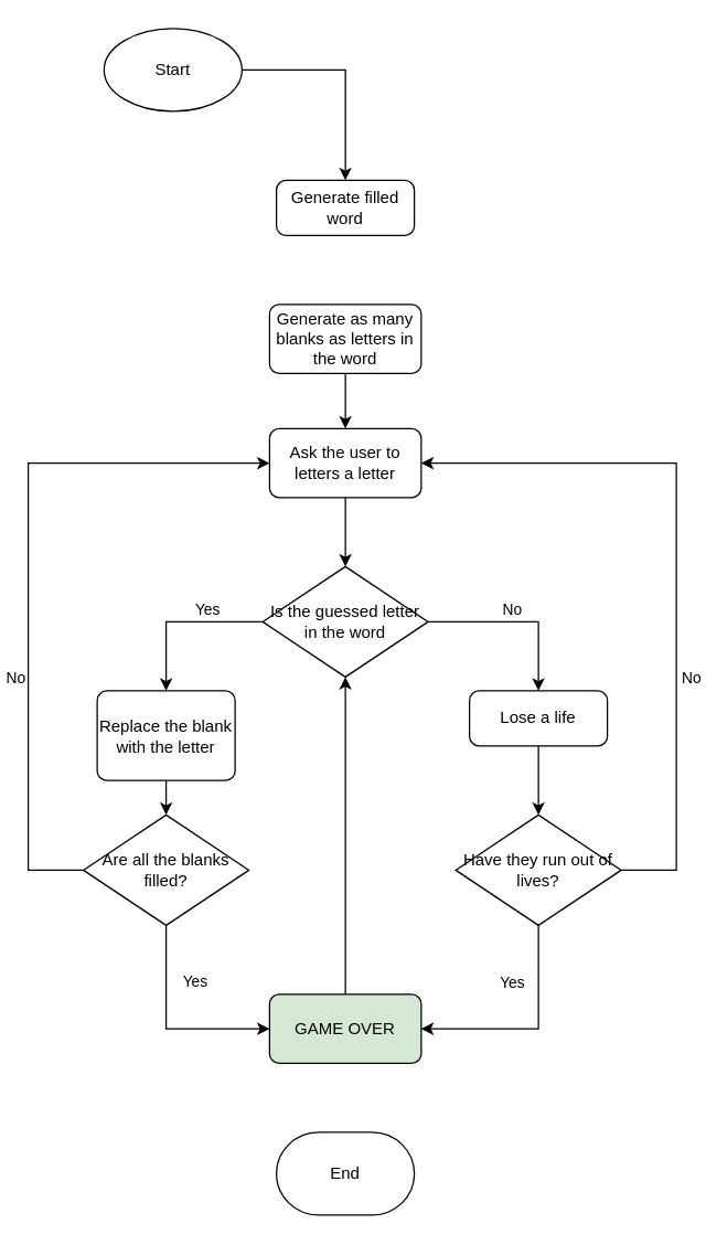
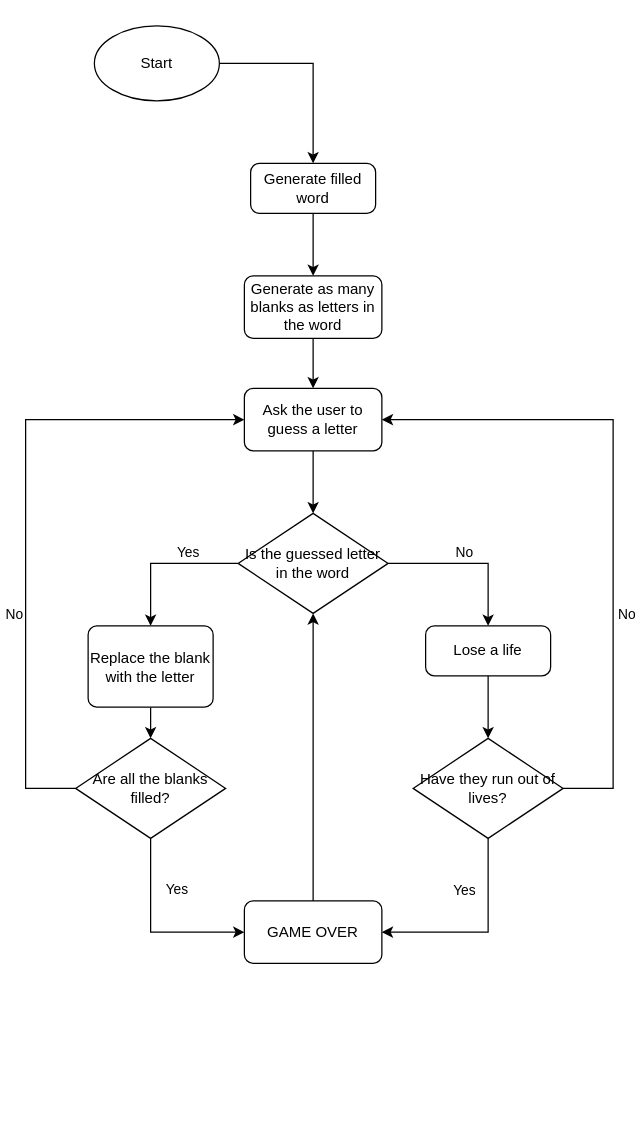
+ <mxCell id="4" value="" style="edgeStyle=orthogonalEdgeStyle;rounded=0;orthogonalLoop=1;jettySize=auto;html=1;" edge="1" parent="1" source="5" target="7"><mxGeometry relative="1" as="geometry" /></mxCell>
- <mxCell id="9" value="Ask the user to letters a letter" style="rounded=1;whiteSpace=wrap;html=1;absoluteArcSize=1;arcSize=14;strokeWidth=1;" vertex="1" parent="1"><mxGeometry x="195" y="310" width="110" height="50" as="geometry" /></mxCell>
+ <mxCell id="9" value="Ask the user to guess a letter" style="rounded=1;whiteSpace=wrap;html=1;absoluteArcSize=1;arcSize=14;strokeWidth=1;" vertex="1" parent="1"><mxGeometry x="195" y="310" width="110" height="50" as="geometry" /></mxCell>
- <mxCell id="30" value="GAME OVER" style="rounded=1;whiteSpace=wrap;html=1;absoluteArcSize=1;arcSize=14;strokeWidth=1;fillColor=#d5e8d4;" vertex="1" parent="1"><mxGeometry x="195" y="720" width="110" height="50" as="geometry" /></mxCell>
+ <mxCell id="30" value="GAME OVER" style="rounded=1;whiteSpace=wrap;html=1;absoluteArcSize=1;arcSize=14;strokeWidth=1;" vertex="1" parent="1"><mxGeometry x="195" y="720" width="110" height="50" as="geometry" /></mxCell>
- <mxCell id="31" value="End" style="strokeWidth=1;html=1;shape=mxgraph.flowchart.terminator;whiteSpace=wrap;" vertex="1" parent="1"><mxGeometry x="200" y="820" width="100" height="60" as="geometry" /></mxCell>
